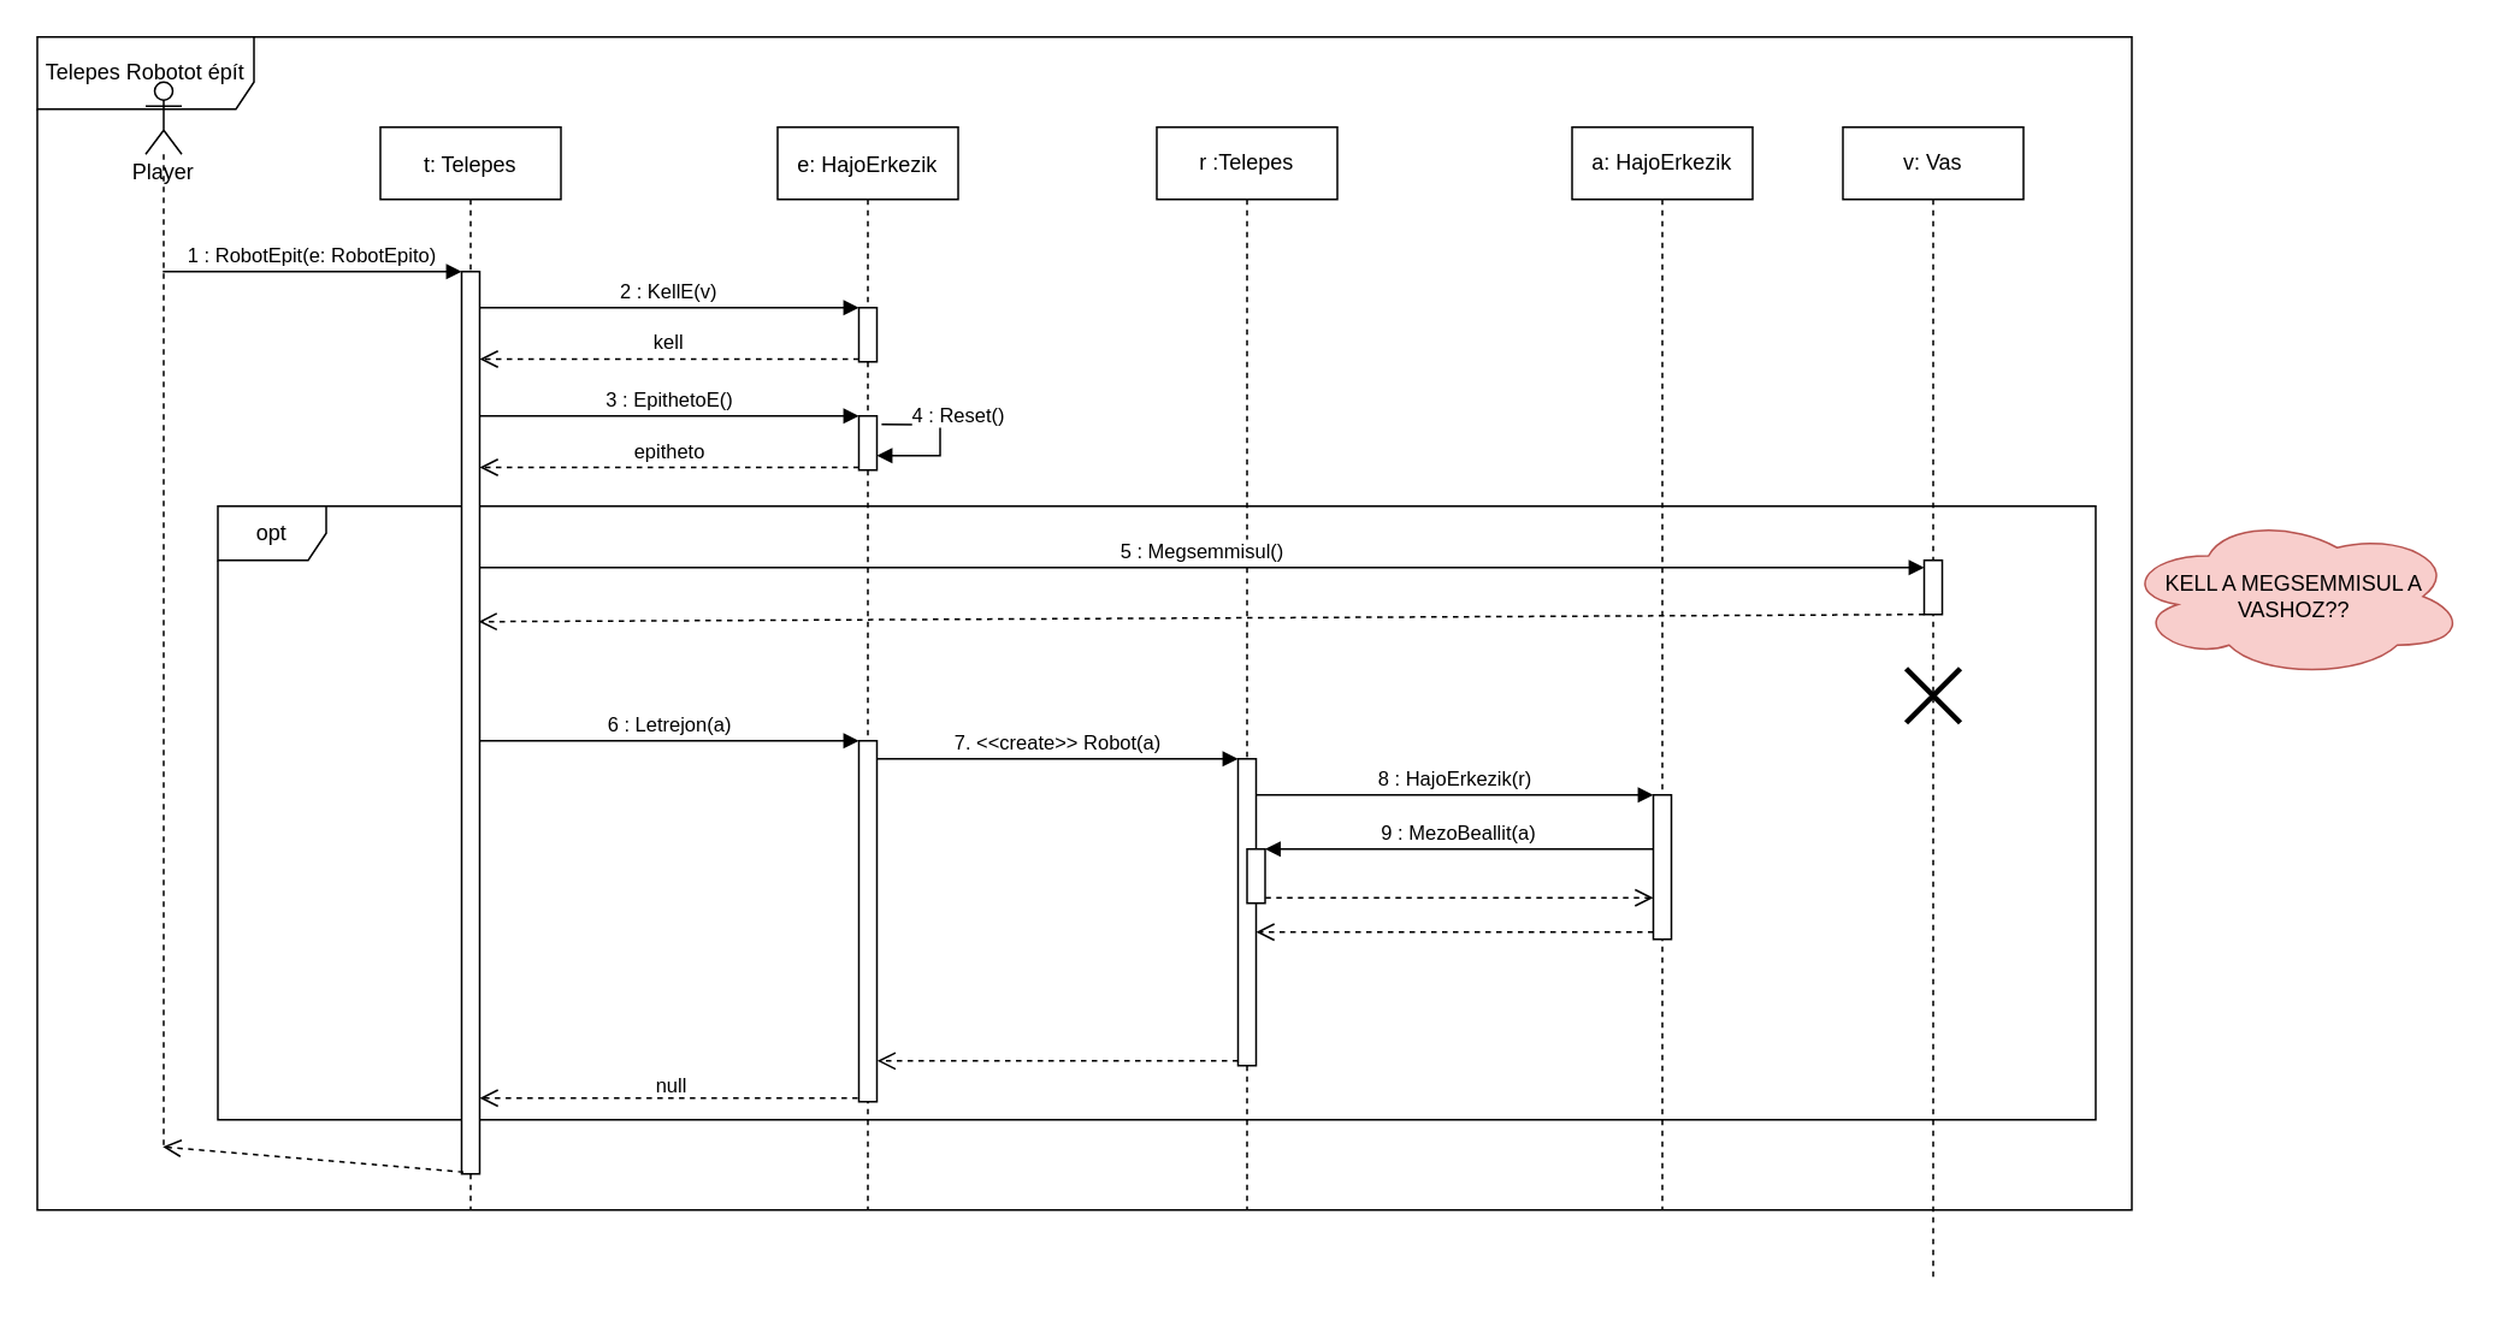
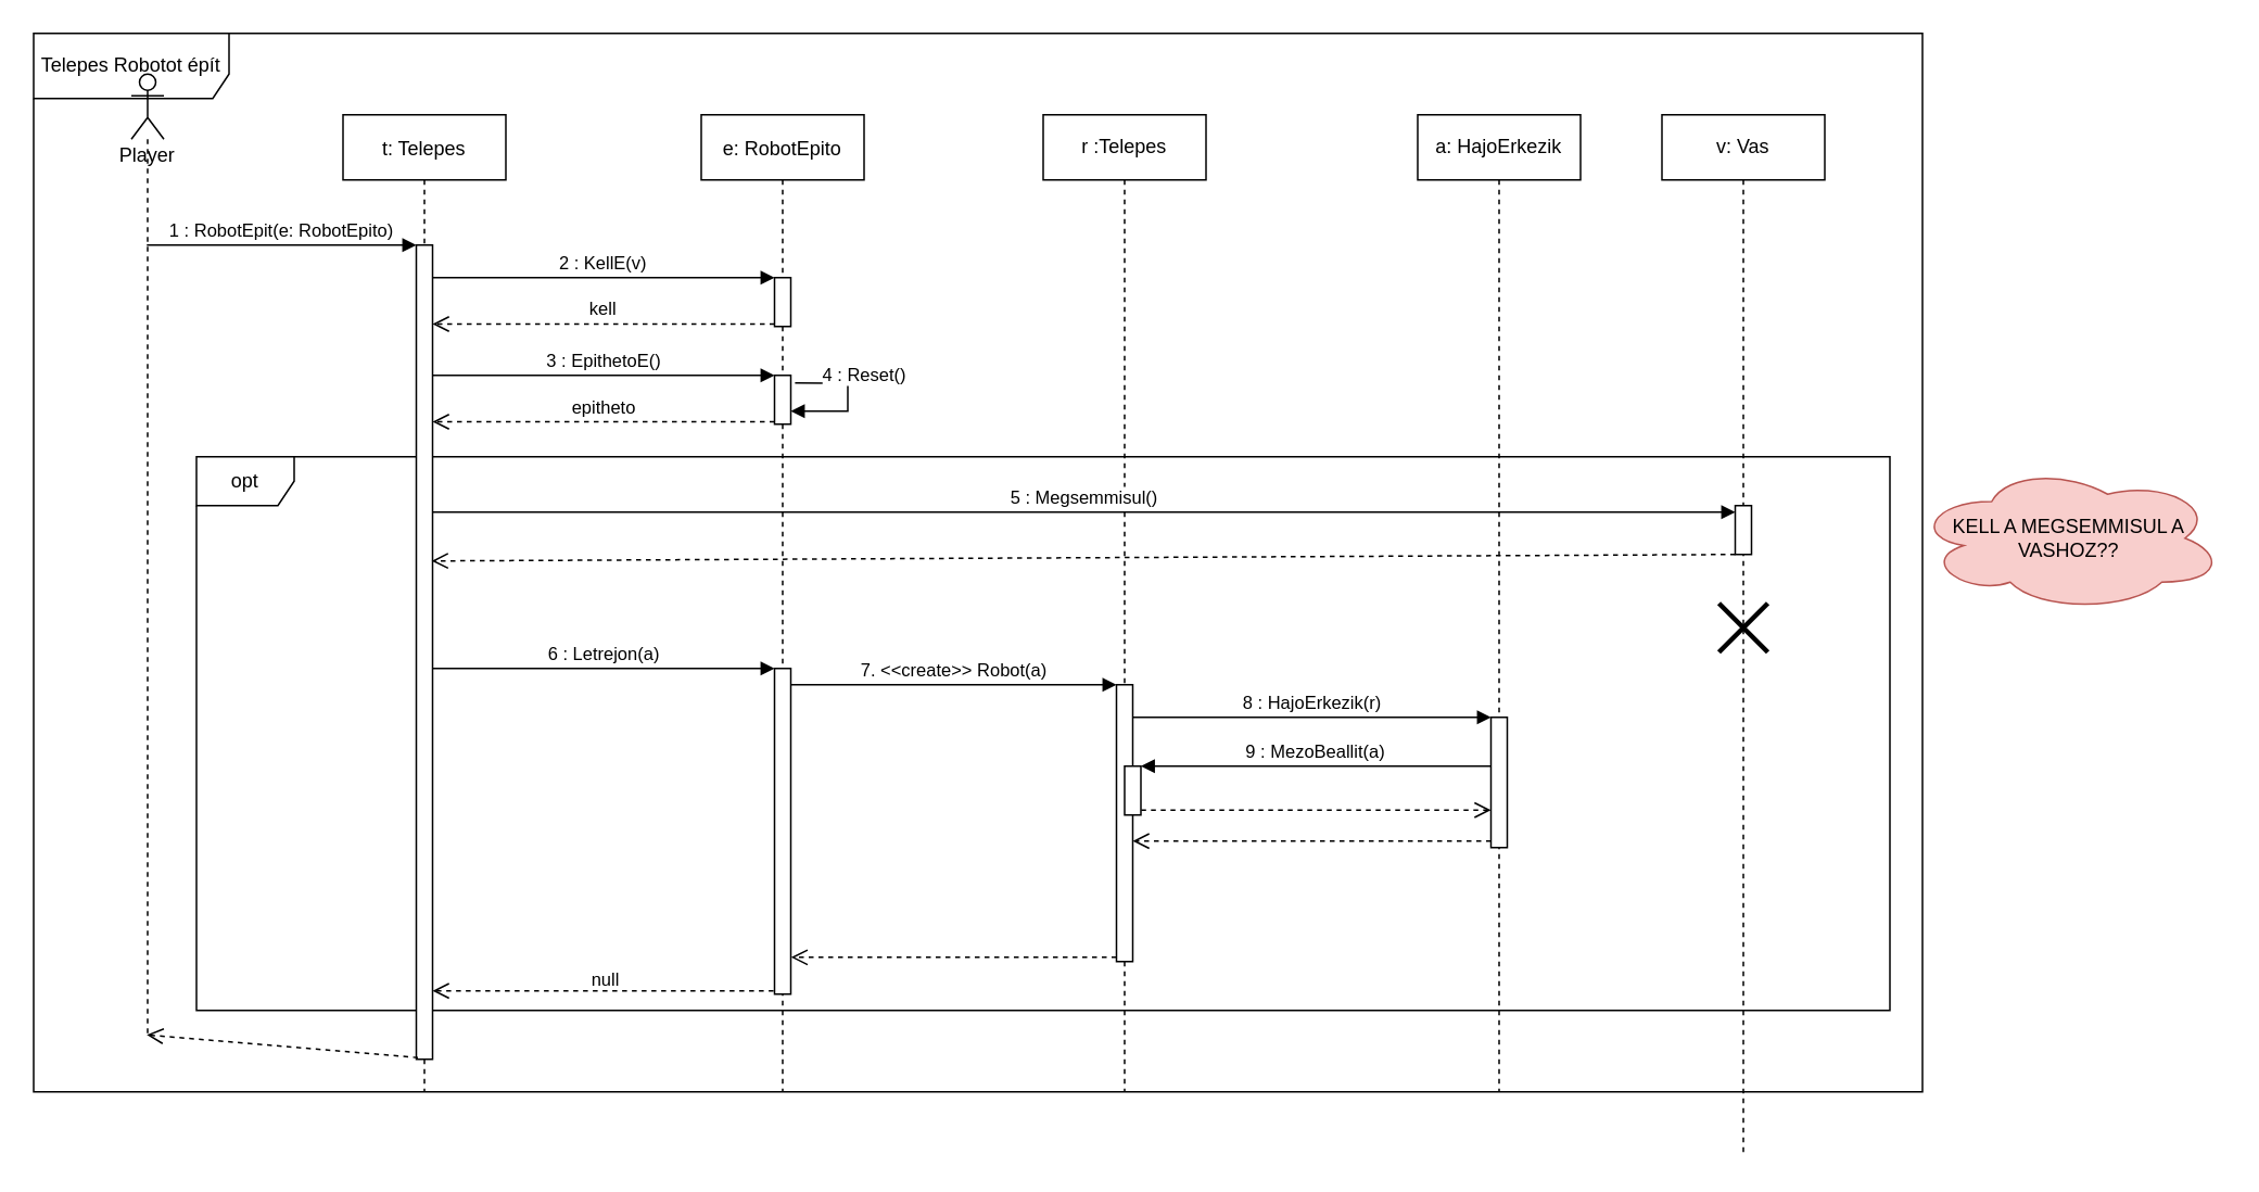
- <mxCell id="8" value="e: HajoErkezik" style="shape=umlLifeline;perimeter=lifelinePerimeter;container=1;collapsible=0;recursiveResize=0;rounded=0;shadow=0;strokeWidth=1;" vertex="1" parent="1"><mxGeometry x="430" y="70" width="100" height="600" as="geometry" /></mxCell>
+ <mxCell id="8" value="e: RobotEpito" style="shape=umlLifeline;perimeter=lifelinePerimeter;container=1;collapsible=0;recursiveResize=0;rounded=0;shadow=0;strokeWidth=1;" vertex="1" parent="1"><mxGeometry x="430" y="70" width="100" height="600" as="geometry" /></mxCell>
